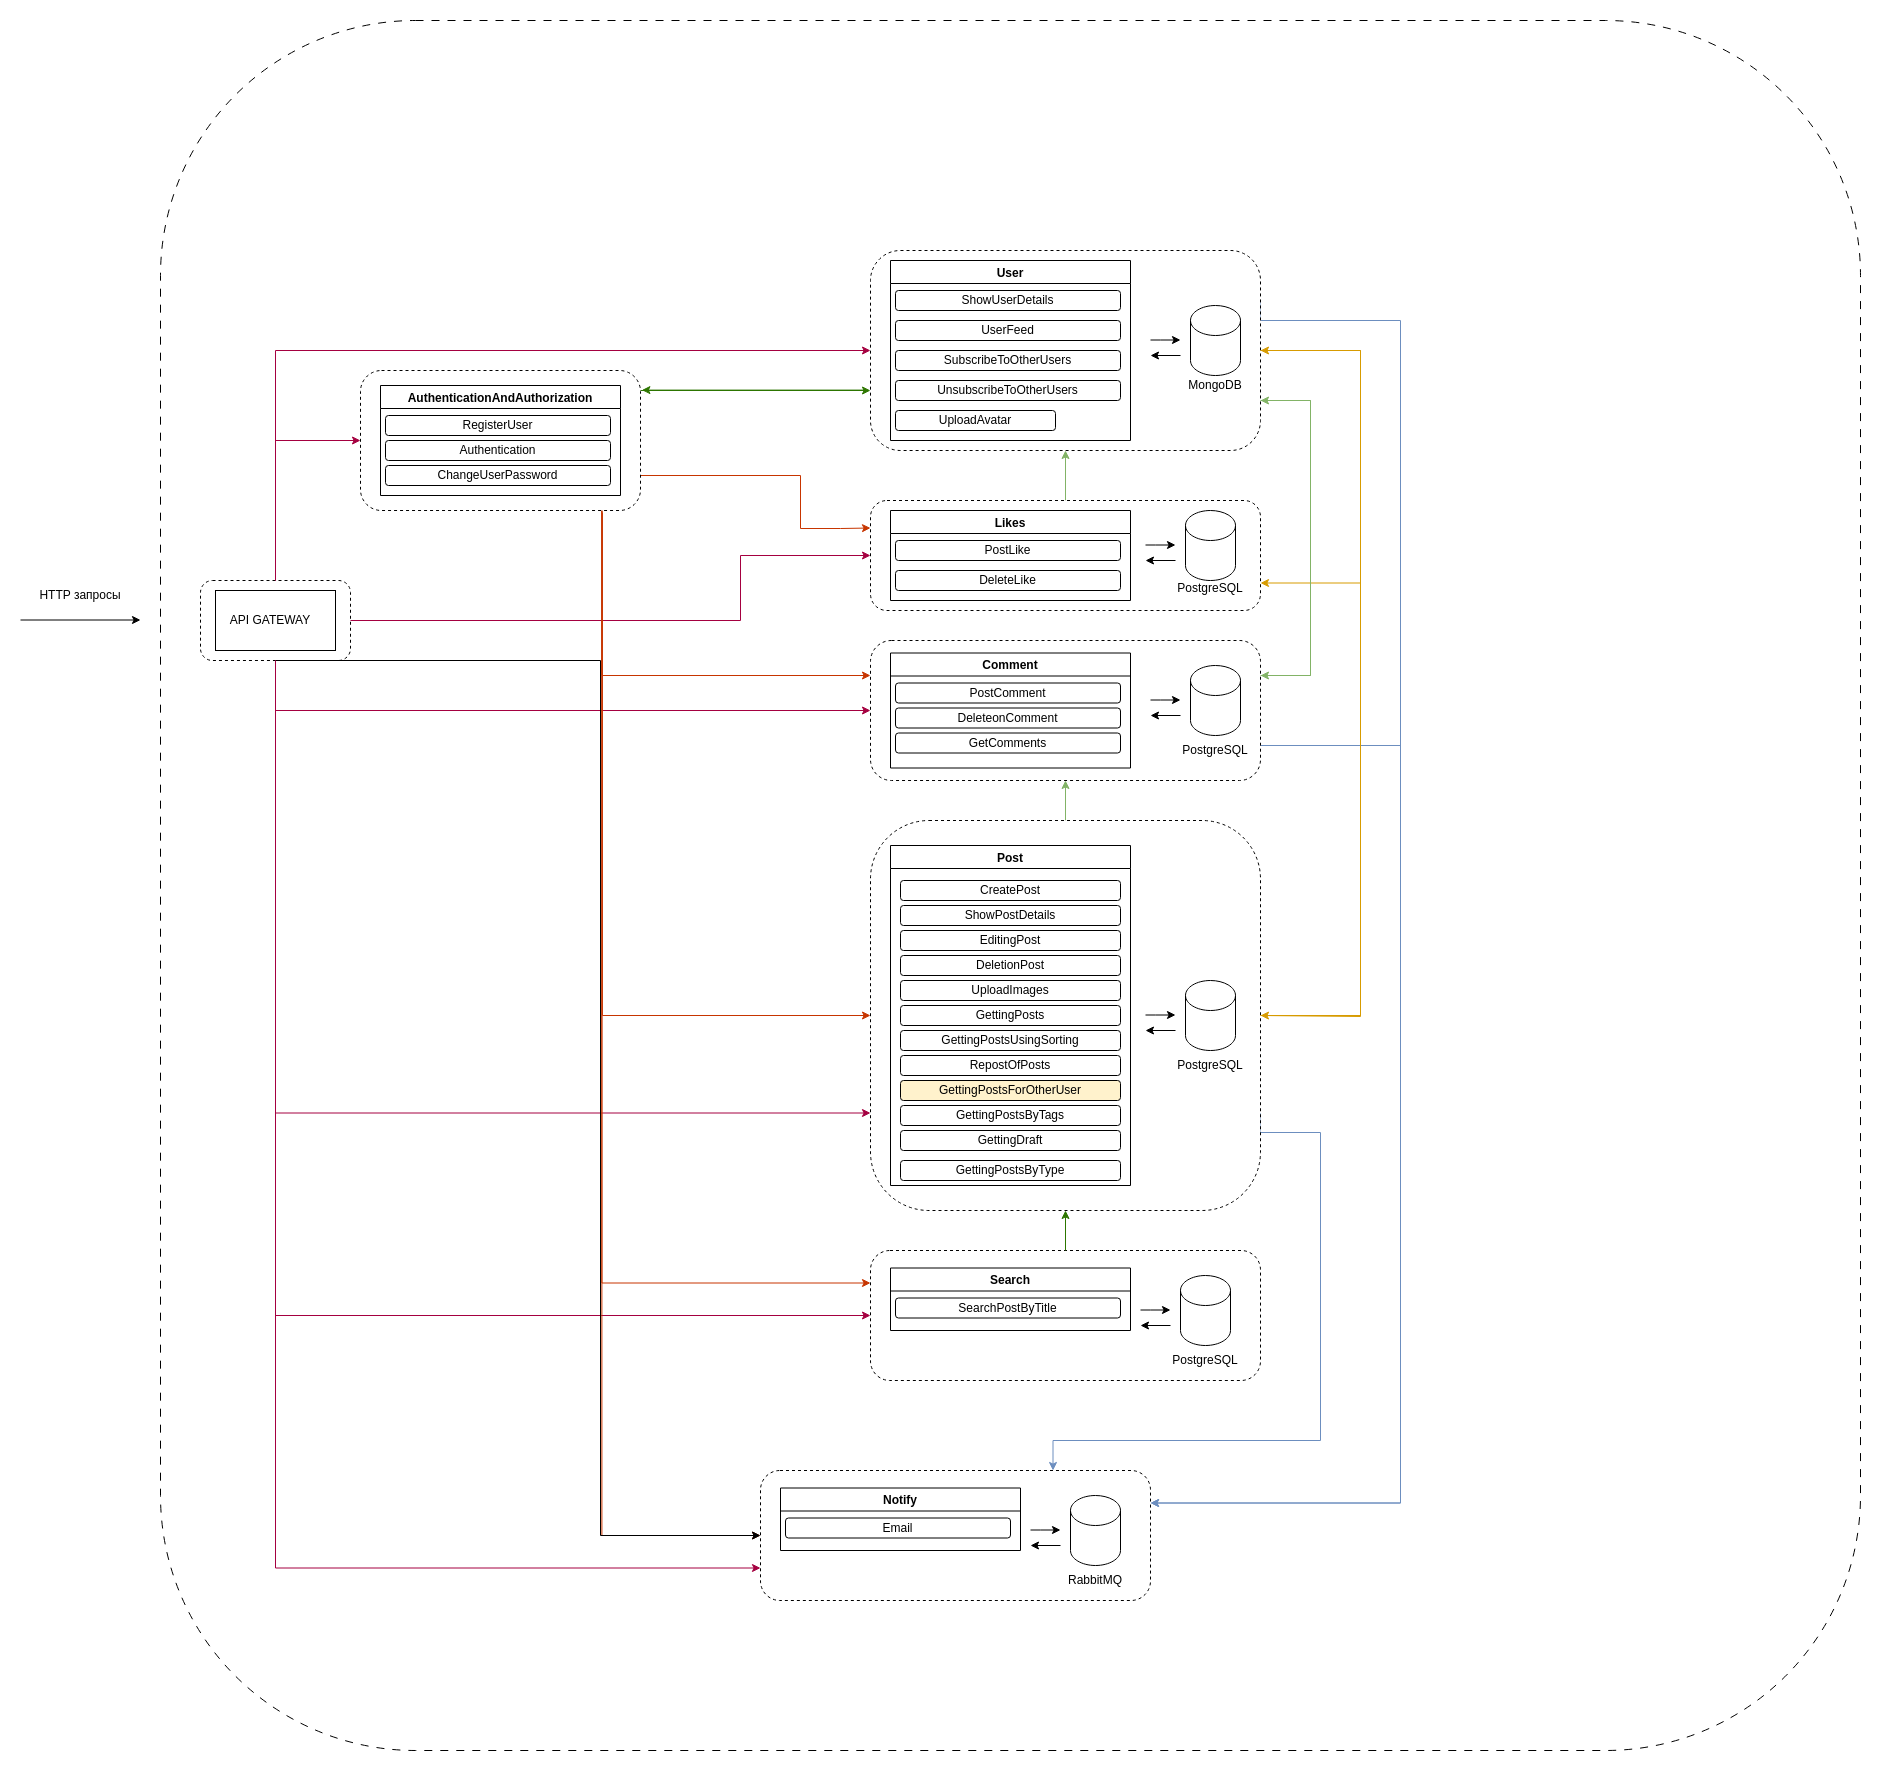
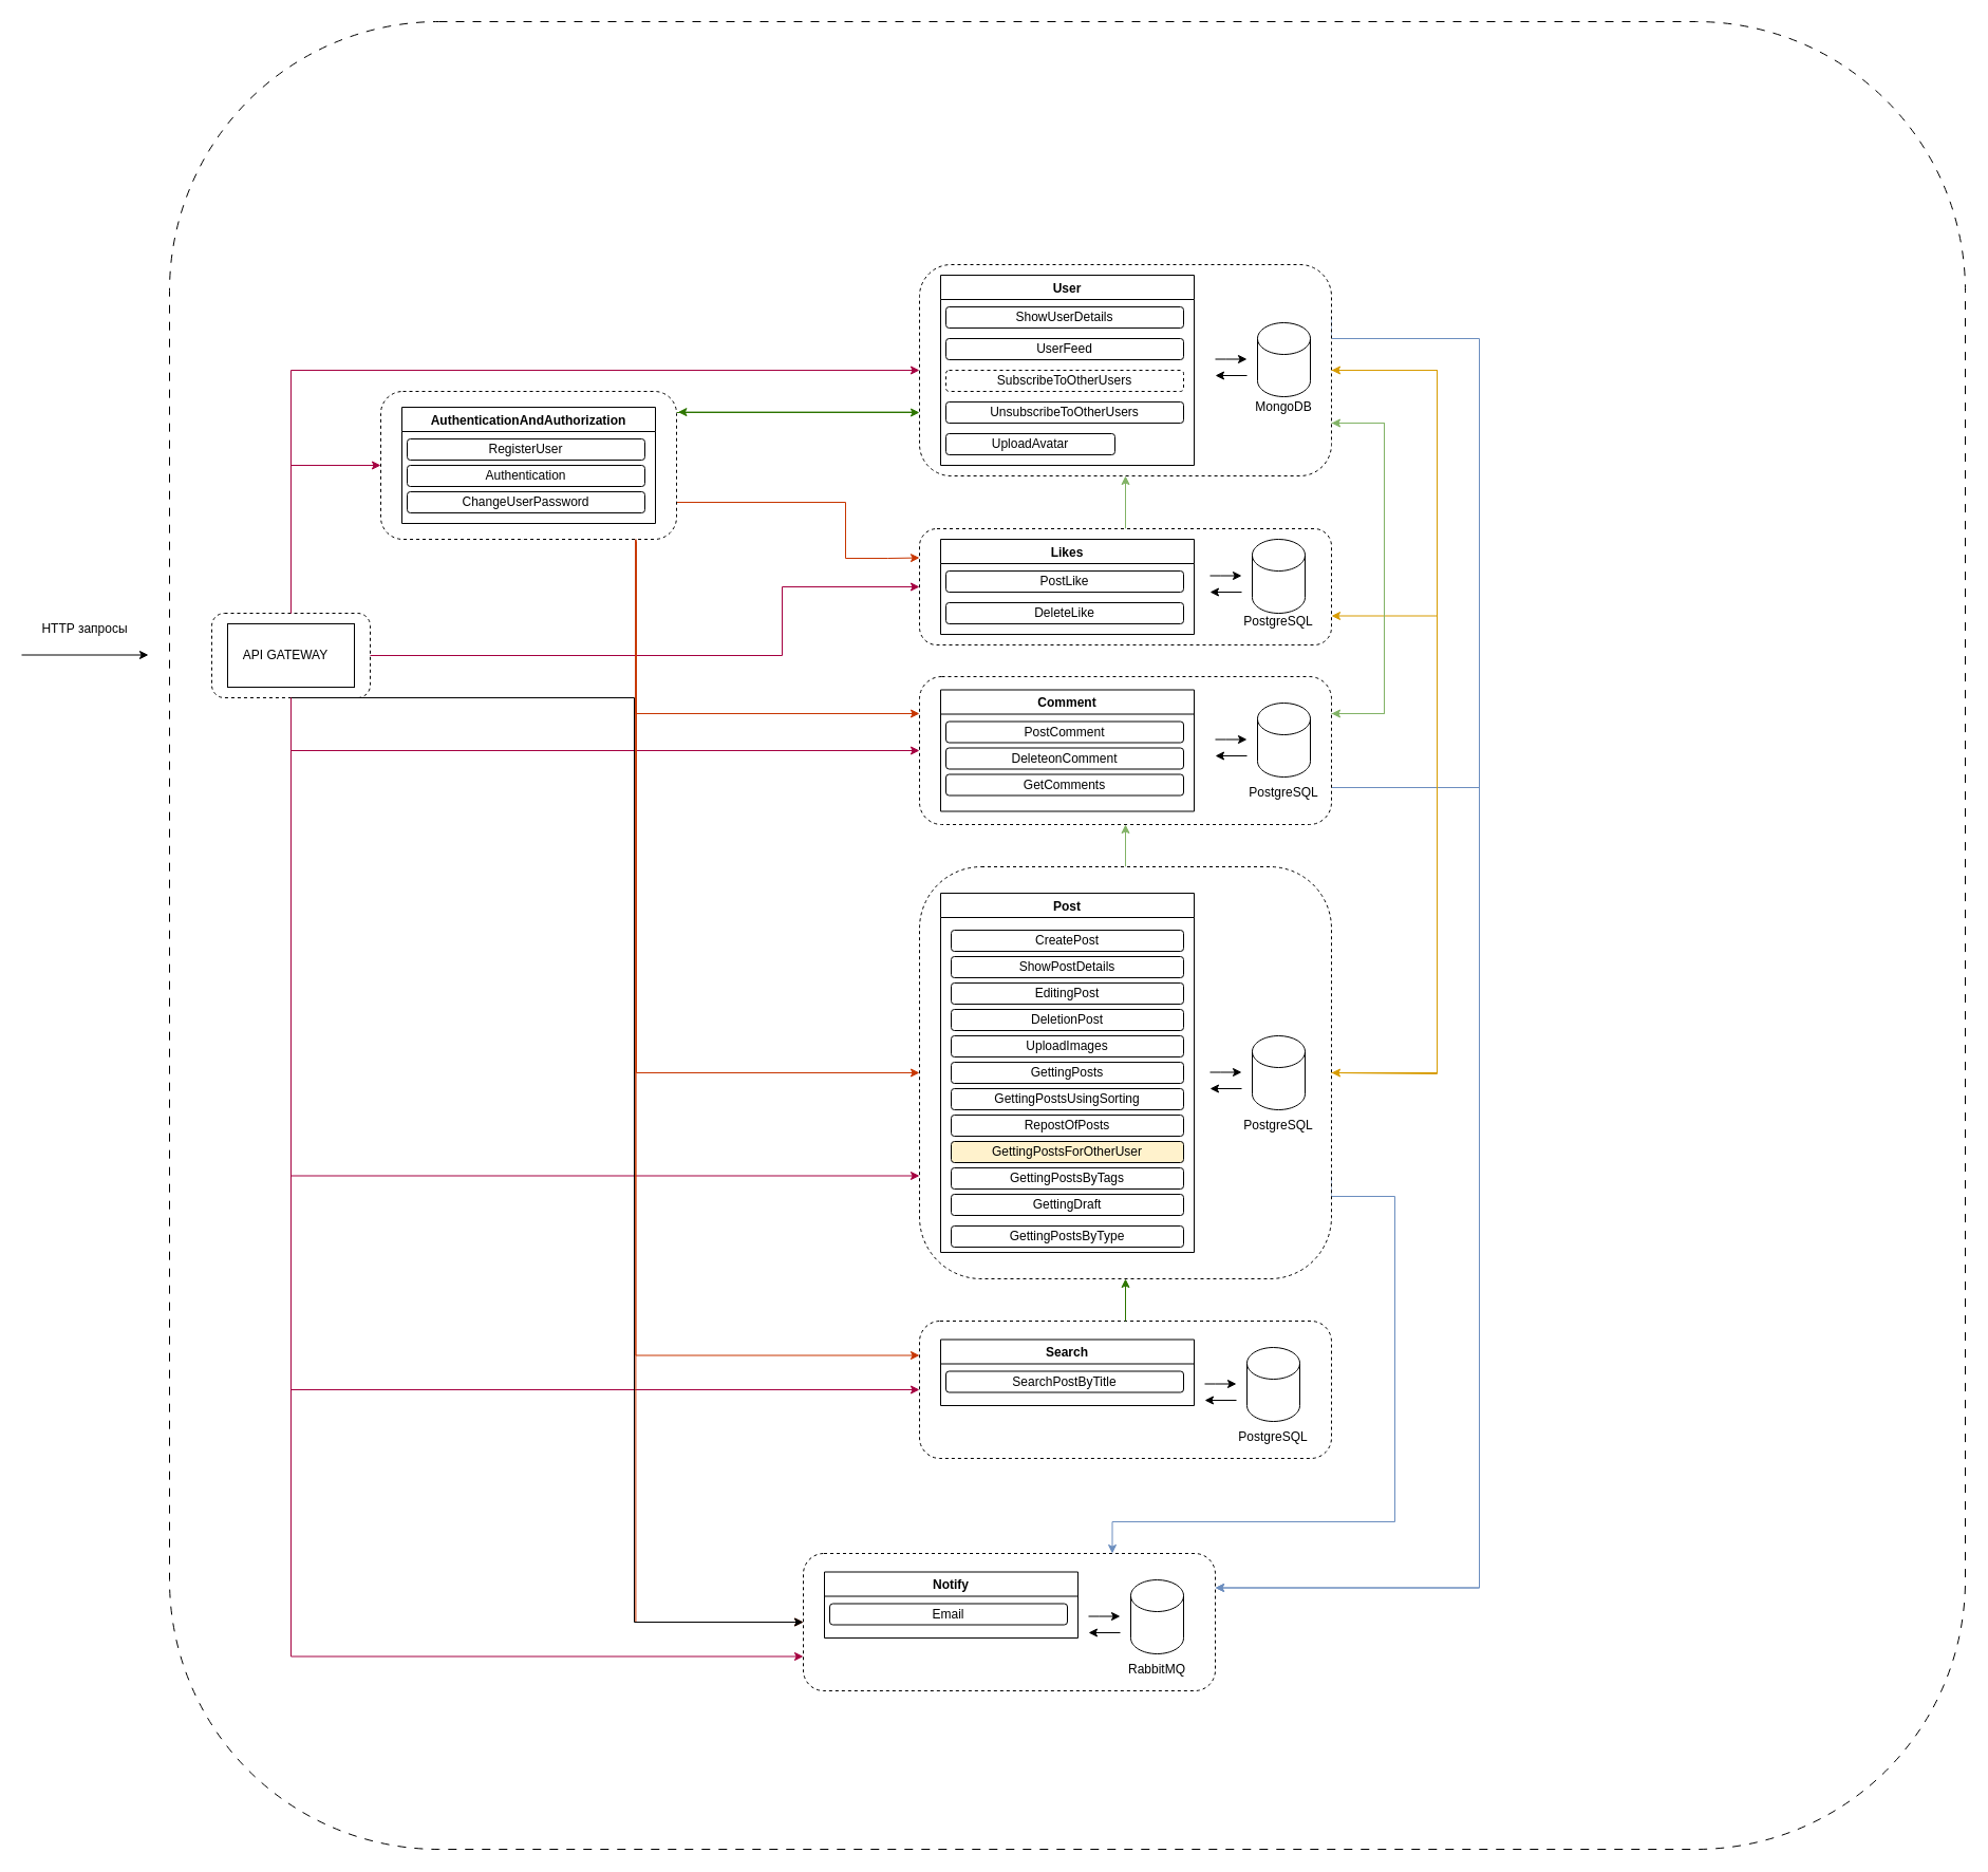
- <mxCell id="56" value="SubscribeToOtherUsers" style="rounded=1;whiteSpace=wrap;html=1;" parent="53" vertex="1"><mxGeometry x="45" y="100" width="225" height="20" as="geometry" /></mxCell>
+ <mxCell id="56" value="SubscribeToOtherUsers" style="rounded=1;whiteSpace=wrap;html=1;dashed=1;" parent="53" vertex="1"><mxGeometry x="45" y="100" width="225" height="20" as="geometry" /></mxCell>
